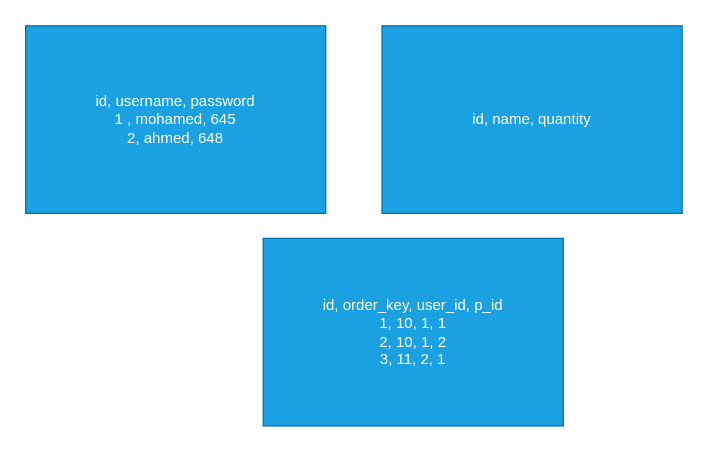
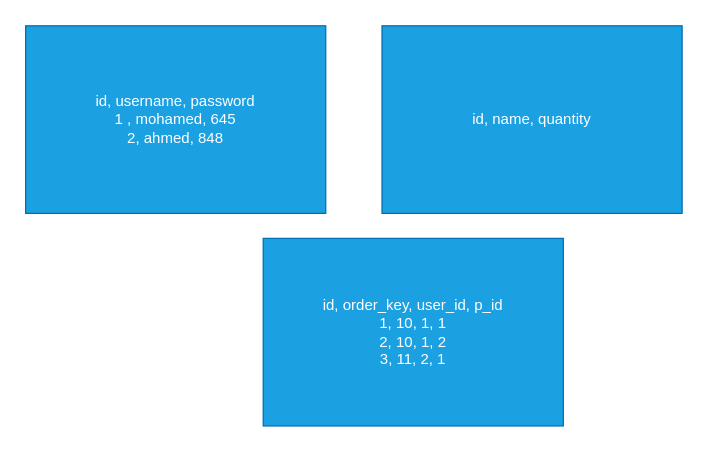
- <mxCell id="2" value="id, username, password&lt;br&gt;1 , mohamed, 645&lt;br&gt;2, ahmed, 648" style="rounded=0;whiteSpace=wrap;html=1;fillColor=#1ba1e2;fontColor=#ffffff;strokeColor=#006EAF;" vertex="1" parent="1"><mxGeometry x="20" y="20" width="240" height="150" as="geometry" /></mxCell>
+ <mxCell id="2" value="id, username, password&lt;br&gt;1 , mohamed, 645&lt;br&gt;2, ahmed, 848" style="rounded=0;whiteSpace=wrap;html=1;fillColor=#1ba1e2;fontColor=#ffffff;strokeColor=#006EAF;" vertex="1" parent="1"><mxGeometry x="20" y="20" width="240" height="150" as="geometry" /></mxCell>
